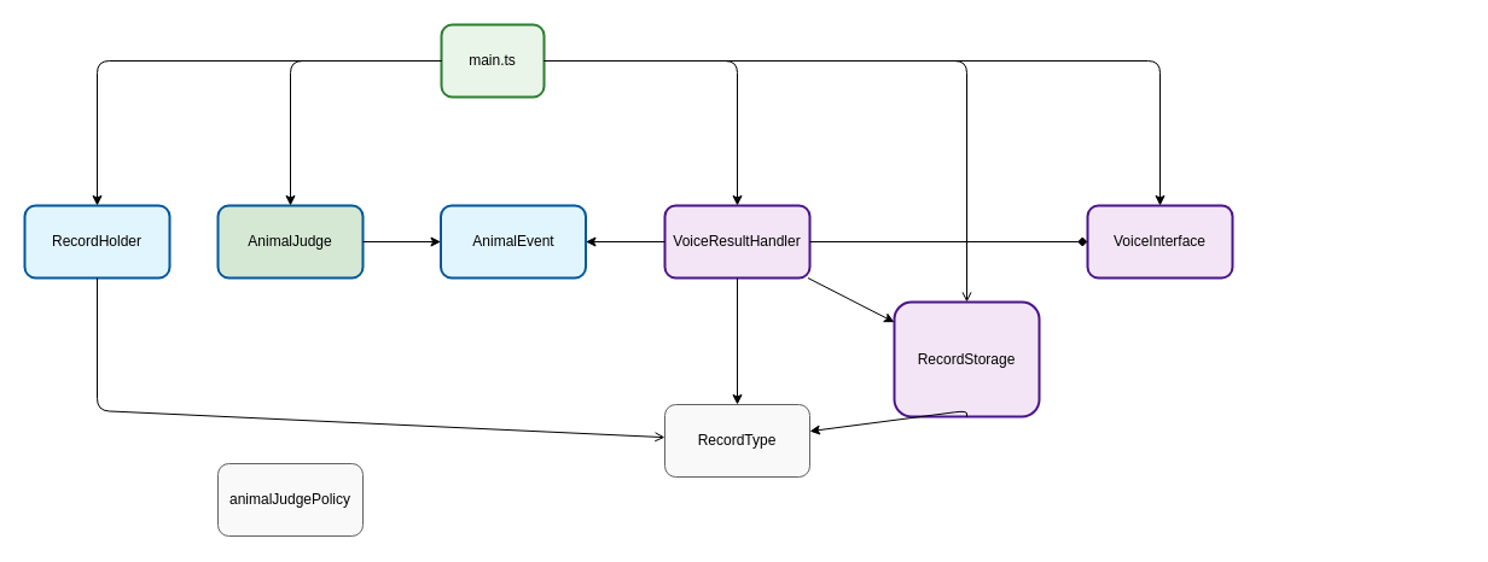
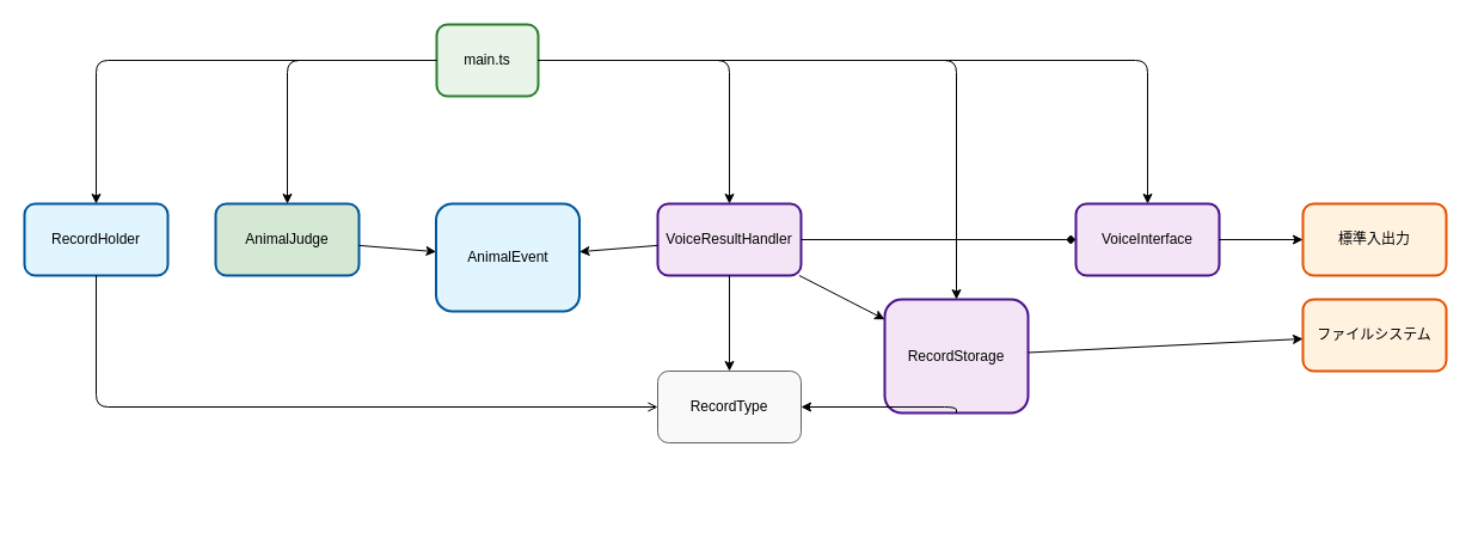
- <mxCell id="5" value="AnimalEvent" style="rounded=1;whiteSpace=wrap;html=1;fillColor=#e1f5fe;strokeColor=#01579b;strokeWidth=2;" parent="1" vertex="1"><mxGeometry x="364.5" y="170" width="120" height="60" as="geometry" /></mxCell>
+ <mxCell id="5" value="AnimalEvent" style="rounded=1;whiteSpace=wrap;html=1;fillColor=#e1f5fe;strokeColor=#01579b;strokeWidth=2;" parent="1" vertex="1"><mxGeometry x="364.5" y="170" width="120" height="90" as="geometry" /></mxCell>
+ <mxCell id="25" parent="1" source="6" target="12" edge="1"><mxGeometry relative="1" as="geometry" /></mxCell>
+ <mxCell id="12" value="標準入出力" style="rounded=1;whiteSpace=wrap;html=1;fillColor=#fff3e0;strokeColor=#e65100;strokeWidth=2;" parent="1" vertex="1"><mxGeometry x="1090" y="170" width="120" height="60" as="geometry" /></mxCell>
- <mxCell id="16" parent="1" source="2" target="7" edge="1" style="endArrow=open;"><mxGeometry relative="1" as="geometry"><Array as="points"><mxPoint x="800" y="50" /></Array></mxGeometry></mxCell>
+ <mxCell id="16" parent="1" source="2" target="7" edge="1"><mxGeometry relative="1" as="geometry"><Array as="points"><mxPoint x="800" y="50" /></Array></mxGeometry></mxCell>
+ <mxCell id="11" value="ファイルシステム" style="rounded=1;whiteSpace=wrap;html=1;fillColor=#fff3e0;strokeColor=#e65100;strokeWidth=2;" parent="1" vertex="1"><mxGeometry x="1090" y="250" width="120" height="60" as="geometry" /></mxCell>
+ <mxCell id="26" parent="1" source="7" target="11" edge="1"><mxGeometry relative="1" as="geometry" /></mxCell>
- <mxCell id="10" value="RecordType" style="rounded=1;whiteSpace=wrap;html=1;fillColor=#f9f9f9;strokeColor=#616161;strokeWidth=1;" parent="1" vertex="1"><mxGeometry x="550" y="335" width="120" height="60" as="geometry" /></mxCell>
+ <mxCell id="10" value="RecordType" style="rounded=1;whiteSpace=wrap;html=1;fillColor=#f9f9f9;strokeColor=#616161;strokeWidth=1;" parent="1" vertex="1"><mxGeometry x="550" y="310" width="120" height="60" as="geometry" /></mxCell>
- <mxCell id="9" value="animalJudgePolicy" style="rounded=1;whiteSpace=wrap;html=1;fillColor=#f9f9f9;strokeColor=#616161;strokeWidth=1;" parent="1" vertex="1"><mxGeometry x="180" y="384" width="120" height="60" as="geometry" /></mxCell>
